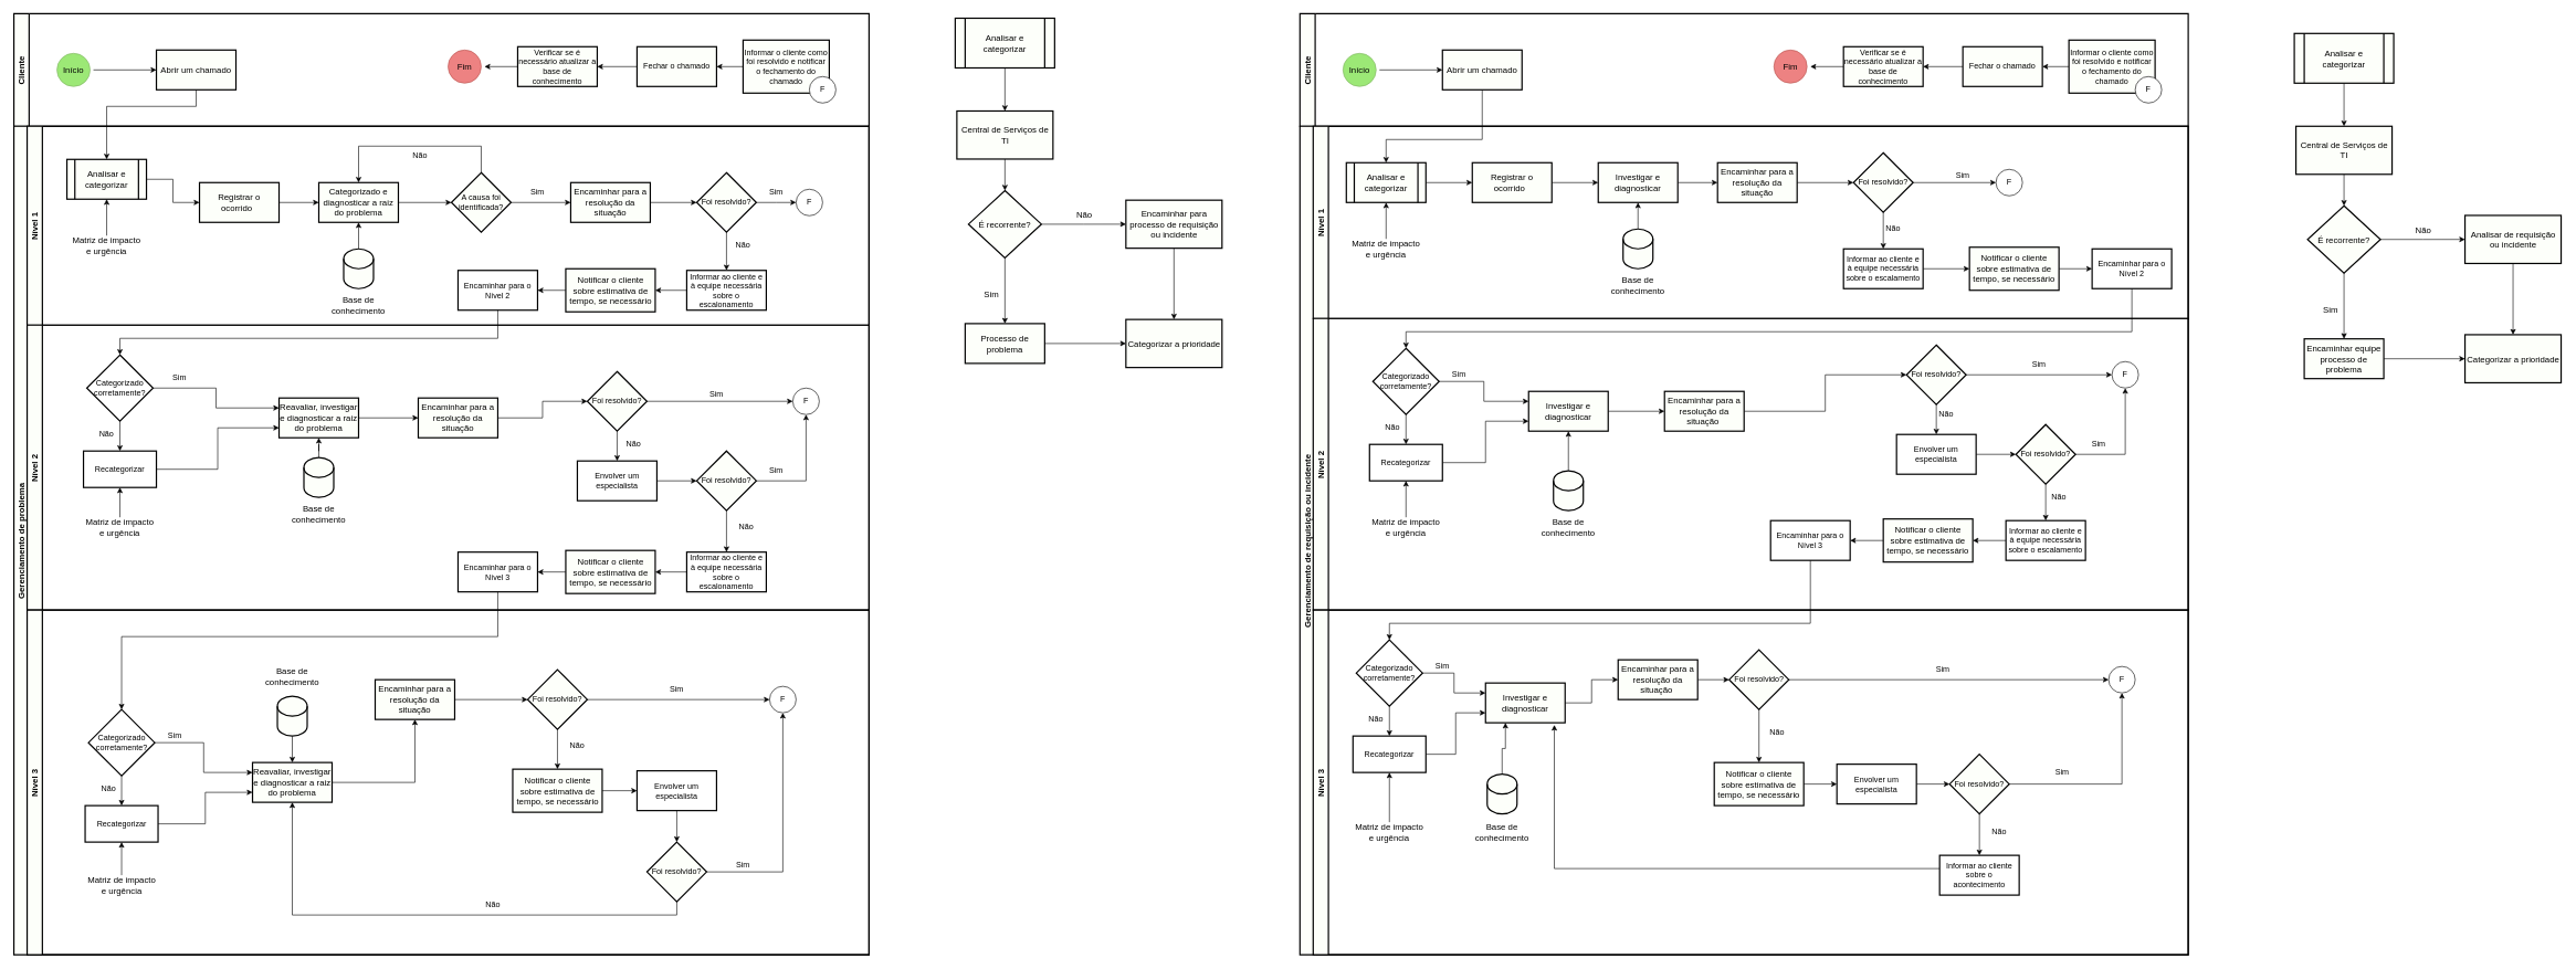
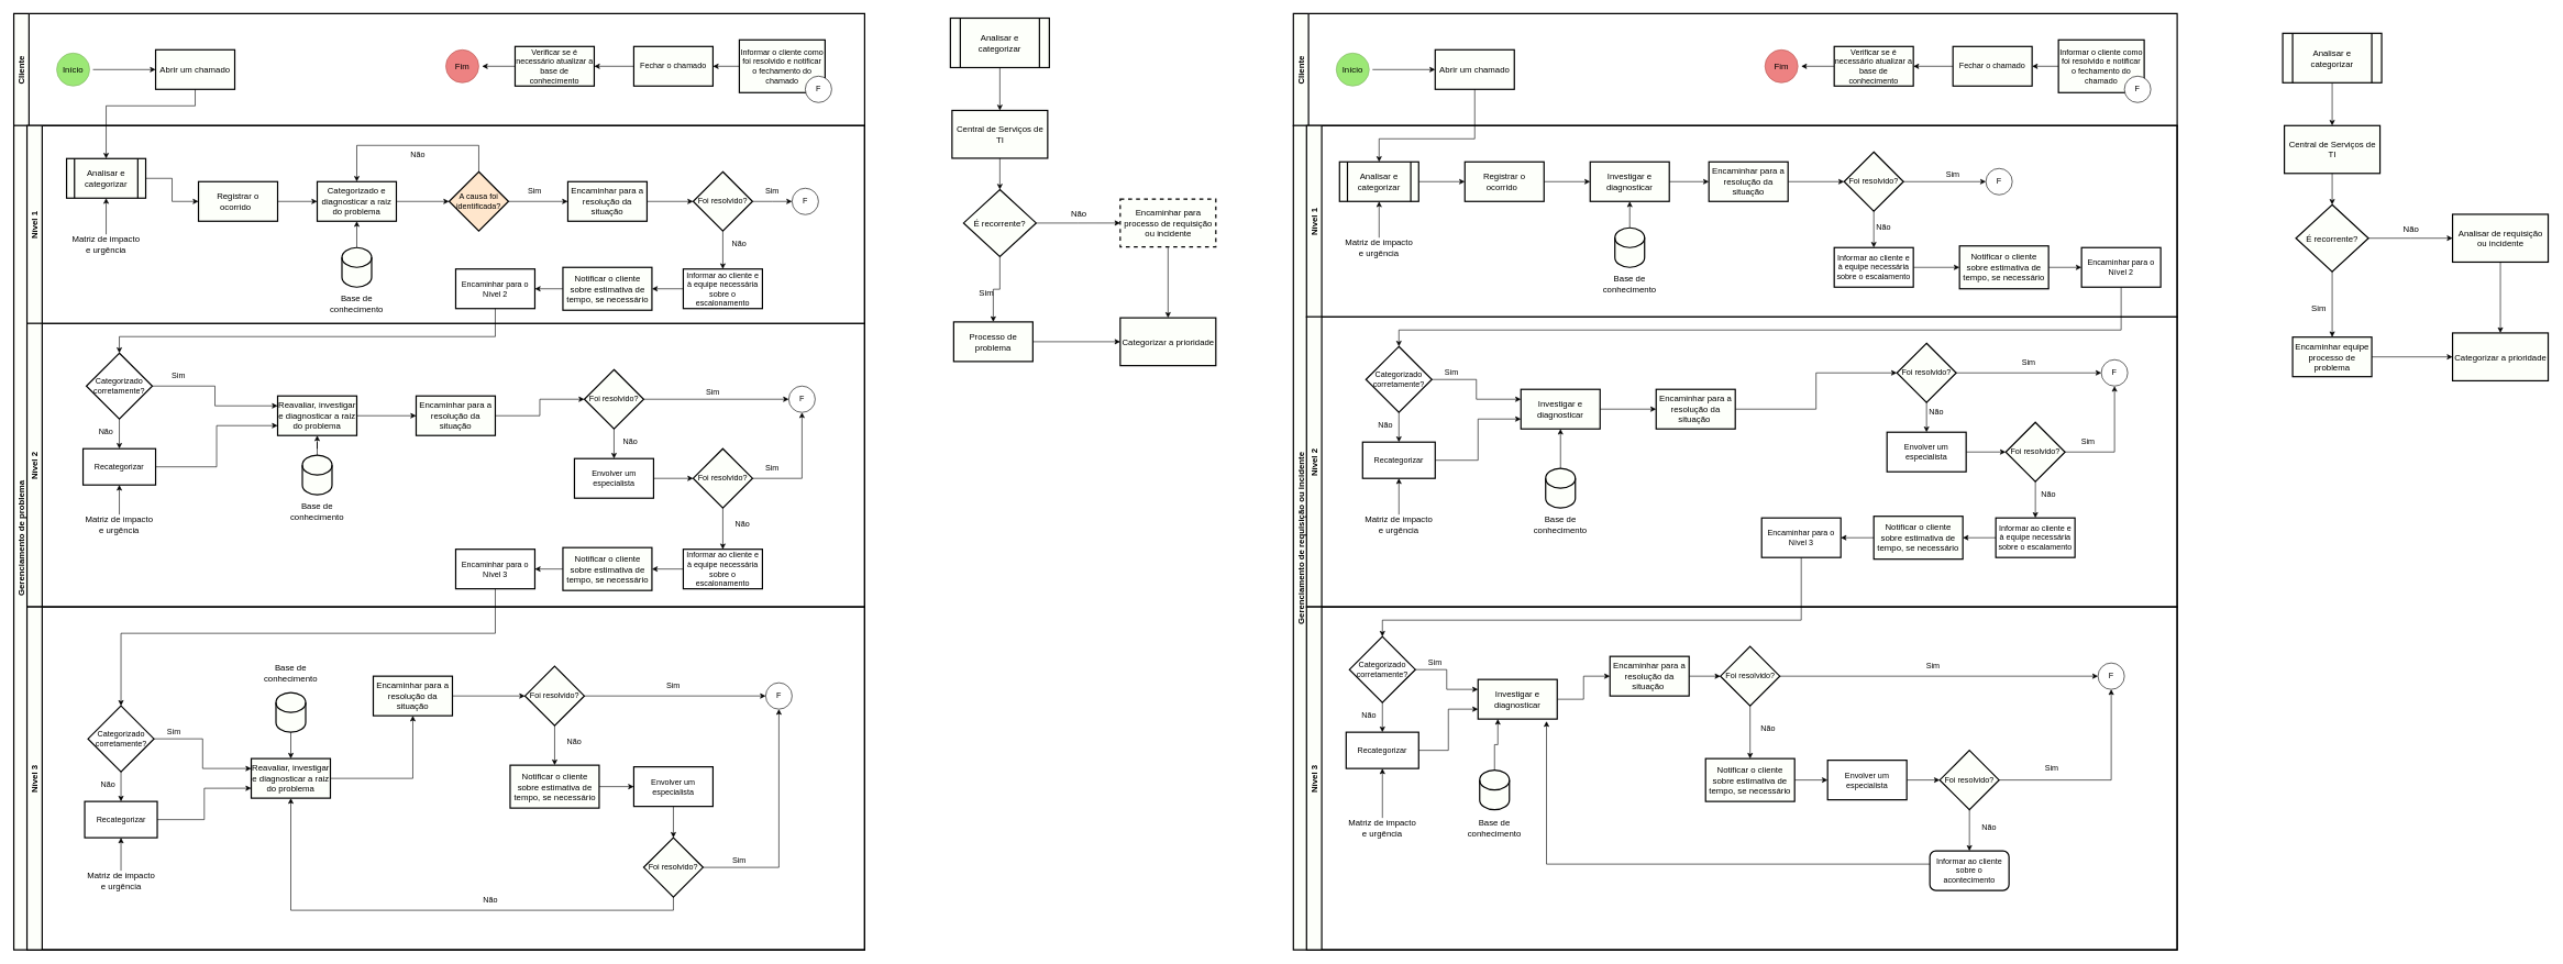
- <mxCell id="29" value="A causa foi identificada?" style="rhombus;whiteSpace=wrap;html=1;strokeWidth=2;fontSize=12;fillColor=#FDFFFA;" parent="17" vertex="1"><mxGeometry x="640" y="70" width="90" height="90" as="geometry" /></mxCell>
+ <mxCell id="29" value="A causa foi identificada?" style="rhombus;whiteSpace=wrap;html=1;strokeWidth=2;fontSize=12;fillColor=#ffe6cc;" parent="17" vertex="1"><mxGeometry x="640" y="70" width="90" height="90" as="geometry" /></mxCell>
- <mxCell id="127" value="Encaminhar para processo de requisição ou incidente" style="rounded=0;whiteSpace=wrap;html=1;strokeWidth=2;fontSize=13;fillColor=#FDFFFA;" parent="1" vertex="1"><mxGeometry x="1697.5" y="301.52" width="145" height="72.5" as="geometry" /></mxCell>
+ <mxCell id="127" value="Encaminhar para processo de requisição ou incidente" style="rounded=0;whiteSpace=wrap;html=1;strokeWidth=2;fontSize=13;fillColor=#FDFFFA;dashed=1;" parent="1" vertex="1"><mxGeometry x="1697.5" y="301.52" width="145" height="72.5" as="geometry" /></mxCell>
- <mxCell id="123" value="Processo de problema" style="rounded=0;whiteSpace=wrap;html=1;strokeWidth=2;fontSize=13;fillColor=#FDFFFA;" parent="1" vertex="1"><mxGeometry x="1455" y="487.77" width="120" height="60" as="geometry" /></mxCell>
+ <mxCell id="123" value="Processo de problema" style="rounded=0;whiteSpace=wrap;html=1;strokeWidth=2;fontSize=13;fillColor=#FDFFFA;" parent="1" vertex="1"><mxGeometry x="1445" y="487.77" width="120" height="60" as="geometry" /></mxCell>
- <mxCell id="233" value="Informar ao cliente sobre o acontecimento" style="rounded=0;whiteSpace=wrap;html=1;strokeWidth=2;fontSize=12;" parent="206" vertex="1"><mxGeometry x="945" y="370" width="120" height="60" as="geometry" /></mxCell>
+ <mxCell id="233" value="Informar ao cliente sobre o acontecimento" style="whiteSpace=wrap;html=1;strokeWidth=2;fontSize=12;rounded=1;" parent="206" vertex="1"><mxGeometry x="945" y="370" width="120" height="60" as="geometry" /></mxCell>
